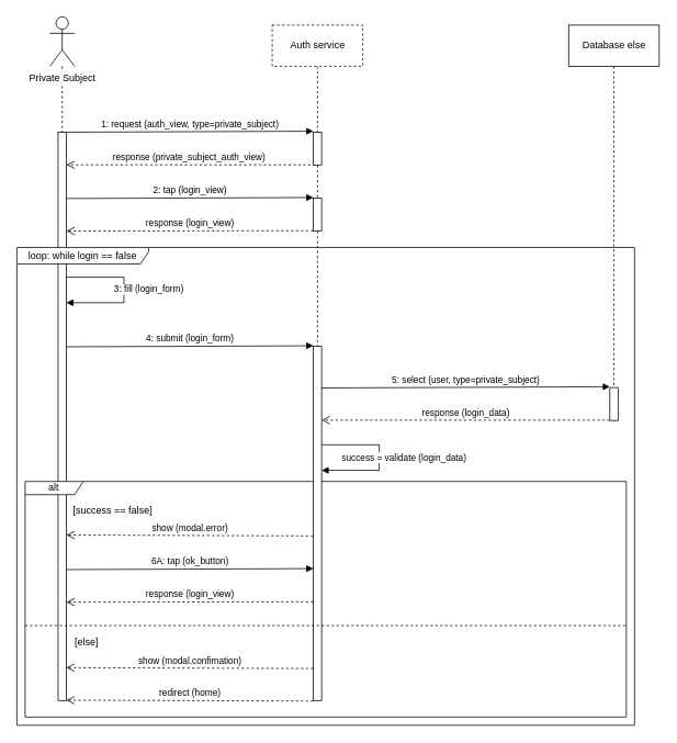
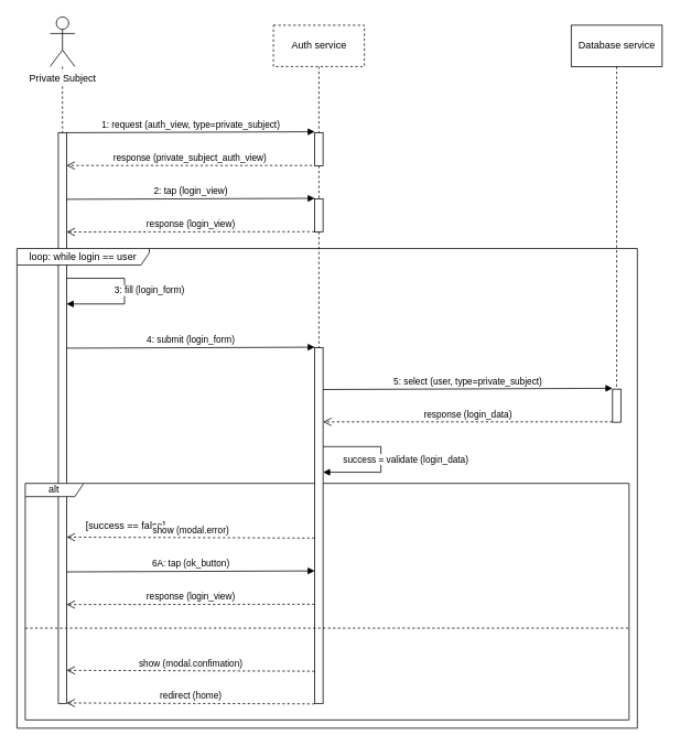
- <mxCell id="10" value="Database else" style="html=1;" vertex="1" parent="1"><mxGeometry x="690" y="30" width="110" height="50" as="geometry" /></mxCell>
+ <mxCell id="10" value="Database service" style="html=1;" vertex="1" parent="1"><mxGeometry x="690" y="30" width="110" height="50" as="geometry" /></mxCell>
- <mxCell id="4" value="loop: while login == false" style="shape=umlFrame;whiteSpace=wrap;html=1;width=160;height=20;" vertex="1" parent="1"><mxGeometry x="20" y="300" width="750" height="580" as="geometry" /></mxCell>
+ <mxCell id="4" value="loop: while login == user" style="shape=umlFrame;whiteSpace=wrap;html=1;width=160;height=20;" vertex="1" parent="1"><mxGeometry x="20" y="300" width="750" height="580" as="geometry" /></mxCell>
- <mxCell id="26" value="[success == false]&amp;nbsp;&amp;nbsp;" style="text;html=1;strokeColor=none;fillColor=none;align=center;verticalAlign=middle;whiteSpace=wrap;rounded=0;" vertex="1" parent="1"><mxGeometry x="80" y="610" width="120" height="20" as="geometry" /></mxCell>
+ <mxCell id="26" value="[success == false]&amp;nbsp;&amp;nbsp;" style="text;html=1;strokeColor=none;fillColor=none;align=center;verticalAlign=middle;whiteSpace=wrap;rounded=0;" vertex="1" parent="1"><mxGeometry x="95" y="625" width="120" height="20" as="geometry" /></mxCell>
- <mxCell id="30" value="[else]" style="text;html=1;strokeColor=none;fillColor=none;align=center;verticalAlign=middle;whiteSpace=wrap;rounded=0;" vertex="1" parent="1"><mxGeometry x="90" y="770" width="30" height="20" as="geometry" /></mxCell>
